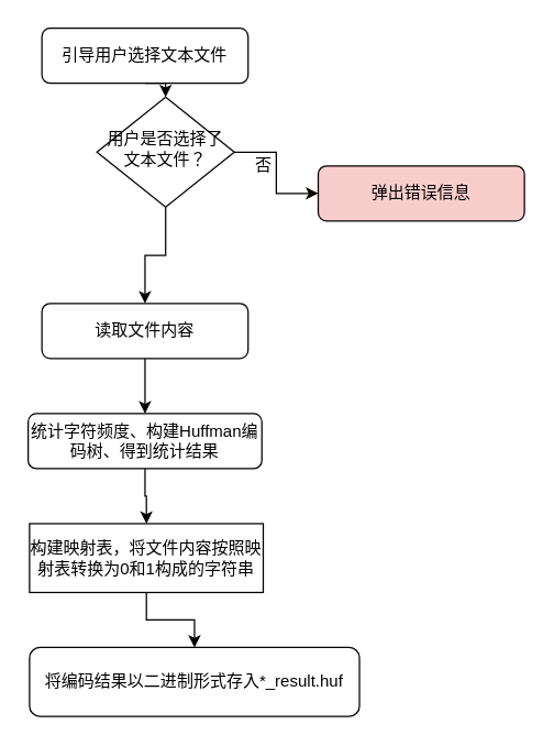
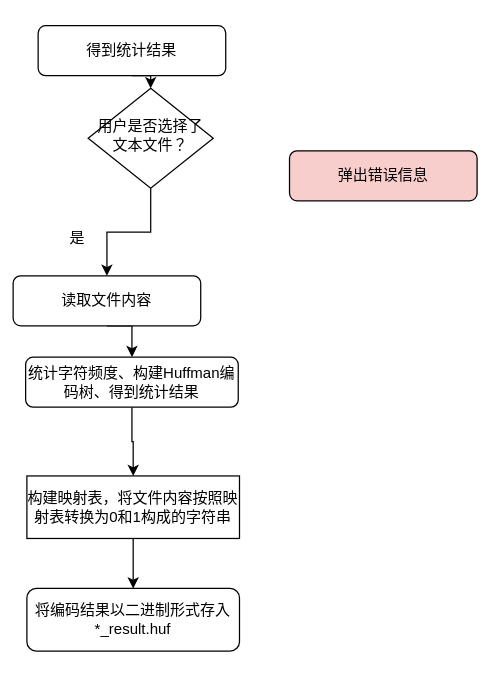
- <mxCell id="3" value="引导用户选择文本文件" style="rounded=1;whiteSpace=wrap;html=1;fontSize=12;glass=0;strokeWidth=1;shadow=0;" parent="1" vertex="1"><mxGeometry x="30" y="20" width="150" height="40" as="geometry" /></mxCell>
+ <mxCell id="3" value="得到统计结果" style="rounded=1;whiteSpace=wrap;html=1;fontSize=12;glass=0;strokeWidth=1;shadow=0;" parent="1" vertex="1"><mxGeometry x="30" y="20" width="150" height="40" as="geometry" /></mxCell>
- <mxCell id="15" value="否" style="text;html=1;align=center;verticalAlign=middle;resizable=0;points=[];autosize=1;strokeColor=none;fillColor=none;" vertex="1" parent="1"><mxGeometry x="176" y="110" width="30" height="20" as="geometry" /></mxCell>
- <mxCell id="4" style="edgeStyle=orthogonalEdgeStyle;rounded=0;orthogonalLoop=1;jettySize=auto;html=1;exitX=1;exitY=0.5;exitDx=0;exitDy=0;" parent="1" source="6" target="7" edge="1"><mxGeometry relative="1" as="geometry" /></mxCell>
+ <mxCell id="16" value="是" style="text;html=1;align=center;verticalAlign=middle;resizable=0;points=[];autosize=1;strokeColor=none;fillColor=none;" vertex="1" parent="1"><mxGeometry x="46" y="180" width="30" height="20" as="geometry" /></mxCell>
- <mxCell id="9" value="读取文件内容" style="rounded=1;whiteSpace=wrap;html=1;fontSize=12;glass=0;strokeWidth=1;shadow=0;" parent="1" vertex="1"><mxGeometry x="30" y="220" width="150" height="40" as="geometry" /></mxCell>
+ <mxCell id="9" value="读取文件内容" style="rounded=1;whiteSpace=wrap;html=1;fontSize=12;glass=0;strokeWidth=1;shadow=0;" parent="1" vertex="1"><mxGeometry x="10" y="220" width="150" height="40" as="geometry" /></mxCell>
- <mxCell id="11" value="统计字符频度、构建Huffman编码树、得到统计结果" style="rounded=1;whiteSpace=wrap;html=1;fontSize=12;glass=0;strokeWidth=1;shadow=0;" parent="1" vertex="1"><mxGeometry x="20" y="300" width="170" height="40" as="geometry" /></mxCell>
+ <mxCell id="11" value="统计字符频度、构建Huffman编码树、得到统计结果" style="rounded=1;whiteSpace=wrap;html=1;fontSize=12;glass=0;strokeWidth=1;shadow=0;" parent="1" vertex="1"><mxGeometry x="20" y="285" width="170" height="40" as="geometry" /></mxCell>
- <mxCell id="14" value="将编码结果以二进制形式存入*_result.huf" style="rounded=1;whiteSpace=wrap;html=1;fontSize=12;glass=0;strokeWidth=1;shadow=0;" parent="1" vertex="1"><mxGeometry x="21" y="470" width="240" height="50" as="geometry" /></mxCell>
+ <mxCell id="14" value="将编码结果以二进制形式存入*_result.huf" style="rounded=1;whiteSpace=wrap;html=1;fontSize=12;glass=0;strokeWidth=1;shadow=0;" parent="1" vertex="1"><mxGeometry x="21" y="470" width="170" height="50" as="geometry" /></mxCell>
